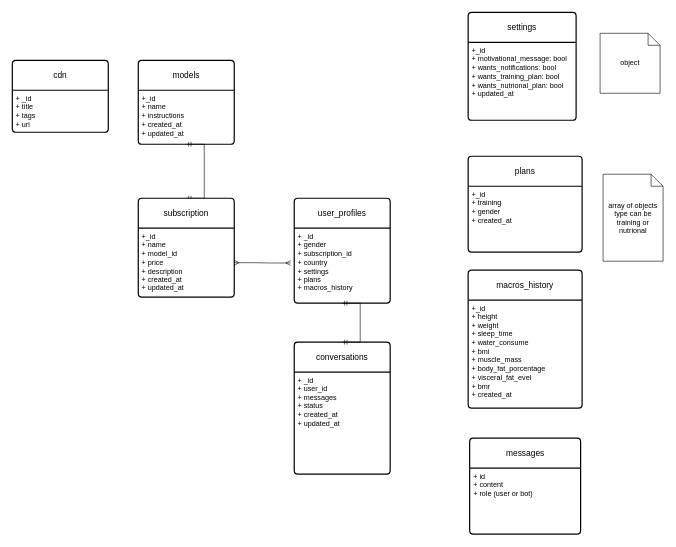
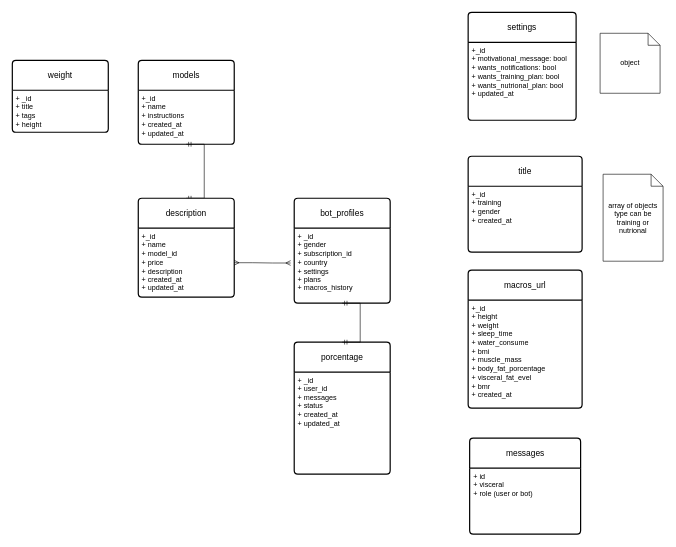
- <mxCell id="20" value="cdn" style="swimlane;childLayout=stackLayout;horizontal=1;startSize=50;horizontalStack=0;rounded=1;fontSize=14;fontStyle=0;strokeWidth=2;resizeParent=0;resizeLast=1;shadow=0;dashed=0;align=center;arcSize=4;whiteSpace=wrap;html=1;" parent="1" vertex="1"><mxGeometry x="20" y="100" width="160" height="120" as="geometry" /></mxCell>
+ <mxCell id="20" value="weight" style="swimlane;childLayout=stackLayout;horizontal=1;startSize=50;horizontalStack=0;rounded=1;fontSize=14;fontStyle=0;strokeWidth=2;resizeParent=0;resizeLast=1;shadow=0;dashed=0;align=center;arcSize=4;whiteSpace=wrap;html=1;" parent="1" vertex="1"><mxGeometry x="20" y="100" width="160" height="120" as="geometry" /></mxCell>
- <mxCell id="21" value="+ _id&lt;div&gt;+ title&lt;/div&gt;&lt;div&gt;+ tags&lt;/div&gt;&lt;div&gt;+ url&lt;/div&gt;" style="align=left;strokeColor=none;fillColor=none;spacingLeft=4;fontSize=12;verticalAlign=top;resizable=0;rotatable=0;part=1;html=1;" parent="20" vertex="1"><mxGeometry y="50" width="160" height="70" as="geometry" /></mxCell>
+ <mxCell id="21" value="+ _id&lt;div&gt;+ title&lt;/div&gt;&lt;div&gt;+ tags&lt;/div&gt;&lt;div&gt;+ height&lt;/div&gt;" style="align=left;strokeColor=none;fillColor=none;spacingLeft=4;fontSize=12;verticalAlign=top;resizable=0;rotatable=0;part=1;html=1;" parent="20" vertex="1"><mxGeometry y="50" width="160" height="70" as="geometry" /></mxCell>
- <mxCell id="9" value="plans" style="swimlane;childLayout=stackLayout;horizontal=1;startSize=50;horizontalStack=0;rounded=1;fontSize=14;fontStyle=0;strokeWidth=2;resizeParent=0;resizeLast=1;shadow=0;dashed=0;align=center;arcSize=4;whiteSpace=wrap;html=1;" parent="1" vertex="1"><mxGeometry x="780" y="260" width="190" height="160" as="geometry" /></mxCell>
+ <mxCell id="9" value="title" style="swimlane;childLayout=stackLayout;horizontal=1;startSize=50;horizontalStack=0;rounded=1;fontSize=14;fontStyle=0;strokeWidth=2;resizeParent=0;resizeLast=1;shadow=0;dashed=0;align=center;arcSize=4;whiteSpace=wrap;html=1;" parent="1" vertex="1"><mxGeometry x="780" y="260" width="190" height="160" as="geometry" /></mxCell>
- <mxCell id="22" value="subscription" style="swimlane;childLayout=stackLayout;horizontal=1;startSize=50;horizontalStack=0;rounded=1;fontSize=14;fontStyle=0;strokeWidth=2;resizeParent=0;resizeLast=1;shadow=0;dashed=0;align=center;arcSize=4;whiteSpace=wrap;html=1;" parent="1" vertex="1"><mxGeometry x="230" y="330" width="160" height="165" as="geometry" /></mxCell>
+ <mxCell id="22" value="description" style="swimlane;childLayout=stackLayout;horizontal=1;startSize=50;horizontalStack=0;rounded=1;fontSize=14;fontStyle=0;strokeWidth=2;resizeParent=0;resizeLast=1;shadow=0;dashed=0;align=center;arcSize=4;whiteSpace=wrap;html=1;" parent="1" vertex="1"><mxGeometry x="230" y="330" width="160" height="165" as="geometry" /></mxCell>
- <mxCell id="5" value="user_profiles" style="swimlane;childLayout=stackLayout;horizontal=1;startSize=50;horizontalStack=0;rounded=1;fontSize=14;fontStyle=0;strokeWidth=2;resizeParent=0;resizeLast=1;shadow=0;dashed=0;align=center;arcSize=4;whiteSpace=wrap;html=1;" parent="1" vertex="1"><mxGeometry x="490" y="330" width="160" height="175" as="geometry" /></mxCell>
+ <mxCell id="5" value="bot_profiles" style="swimlane;childLayout=stackLayout;horizontal=1;startSize=50;horizontalStack=0;rounded=1;fontSize=14;fontStyle=0;strokeWidth=2;resizeParent=0;resizeLast=1;shadow=0;dashed=0;align=center;arcSize=4;whiteSpace=wrap;html=1;" parent="1" vertex="1"><mxGeometry x="490" y="330" width="160" height="175" as="geometry" /></mxCell>
- <mxCell id="13" value="macros_history" style="swimlane;childLayout=stackLayout;horizontal=1;startSize=50;horizontalStack=0;rounded=1;fontSize=14;fontStyle=0;strokeWidth=2;resizeParent=0;resizeLast=1;shadow=0;dashed=0;align=center;arcSize=4;whiteSpace=wrap;html=1;" parent="1" vertex="1"><mxGeometry x="780" y="450" width="190" height="230" as="geometry" /></mxCell>
+ <mxCell id="13" value="macros_url" style="swimlane;childLayout=stackLayout;horizontal=1;startSize=50;horizontalStack=0;rounded=1;fontSize=14;fontStyle=0;strokeWidth=2;resizeParent=0;resizeLast=1;shadow=0;dashed=0;align=center;arcSize=4;whiteSpace=wrap;html=1;" parent="1" vertex="1"><mxGeometry x="780" y="450" width="190" height="230" as="geometry" /></mxCell>
- <mxCell id="15" value="conversations" style="swimlane;childLayout=stackLayout;horizontal=1;startSize=50;horizontalStack=0;rounded=1;fontSize=14;fontStyle=0;strokeWidth=2;resizeParent=0;resizeLast=1;shadow=0;dashed=0;align=center;arcSize=4;whiteSpace=wrap;html=1;" parent="1" vertex="1"><mxGeometry x="490" y="570" width="160" height="220" as="geometry" /></mxCell>
+ <mxCell id="15" value="porcentage" style="swimlane;childLayout=stackLayout;horizontal=1;startSize=50;horizontalStack=0;rounded=1;fontSize=14;fontStyle=0;strokeWidth=2;resizeParent=0;resizeLast=1;shadow=0;dashed=0;align=center;arcSize=4;whiteSpace=wrap;html=1;" parent="1" vertex="1"><mxGeometry x="490" y="570" width="160" height="220" as="geometry" /></mxCell>
- <mxCell id="19" value="+ id&lt;br&gt;+ content&lt;div&gt;+ role (user or bot)&lt;/div&gt;" style="align=left;strokeColor=none;fillColor=none;spacingLeft=4;fontSize=12;verticalAlign=top;resizable=0;rotatable=0;part=1;html=1;" parent="18" vertex="1"><mxGeometry y="50" width="185" height="110" as="geometry" /></mxCell>
+ <mxCell id="19" value="+ id&lt;br&gt;+ visceral&lt;div&gt;+ role (user or bot)&lt;/div&gt;" style="align=left;strokeColor=none;fillColor=none;spacingLeft=4;fontSize=12;verticalAlign=top;resizable=0;rotatable=0;part=1;html=1;" parent="18" vertex="1"><mxGeometry y="50" width="185" height="110" as="geometry" /></mxCell>
